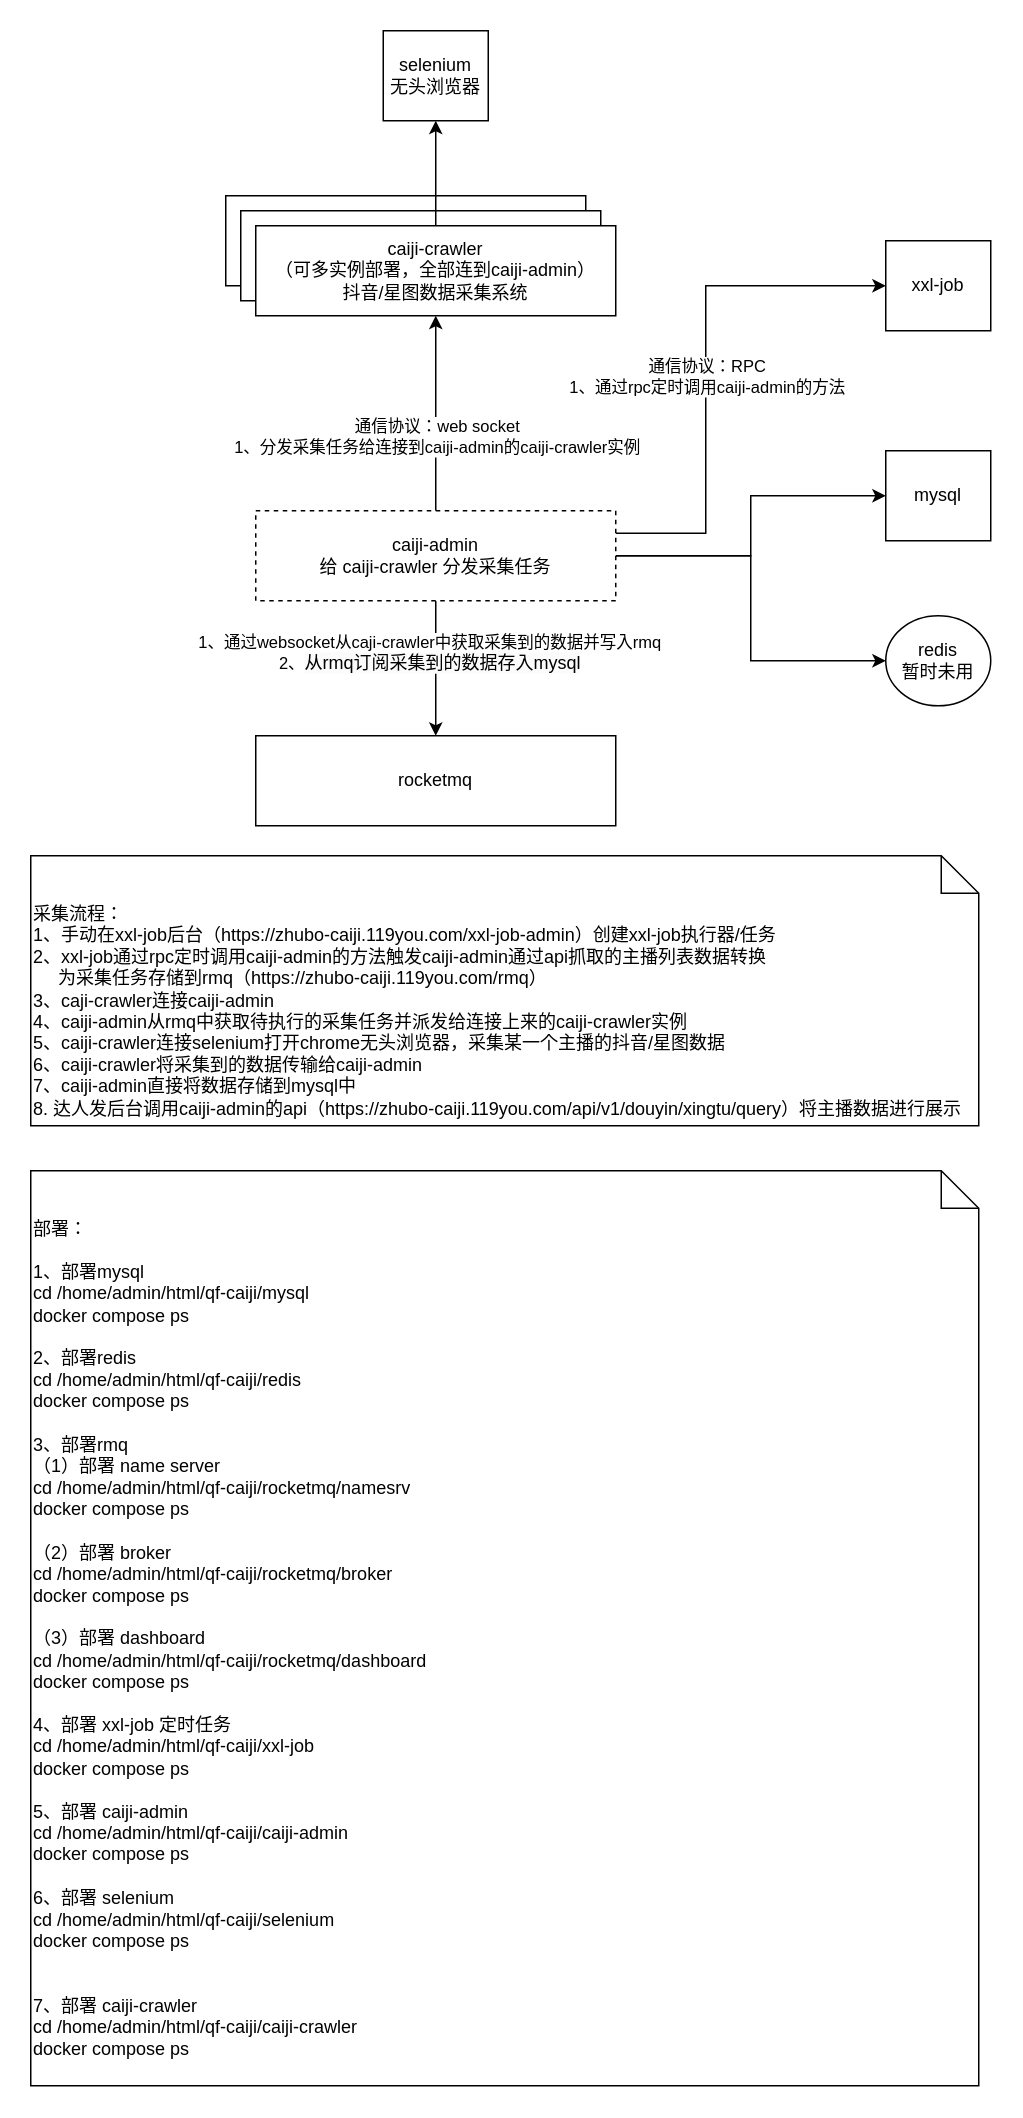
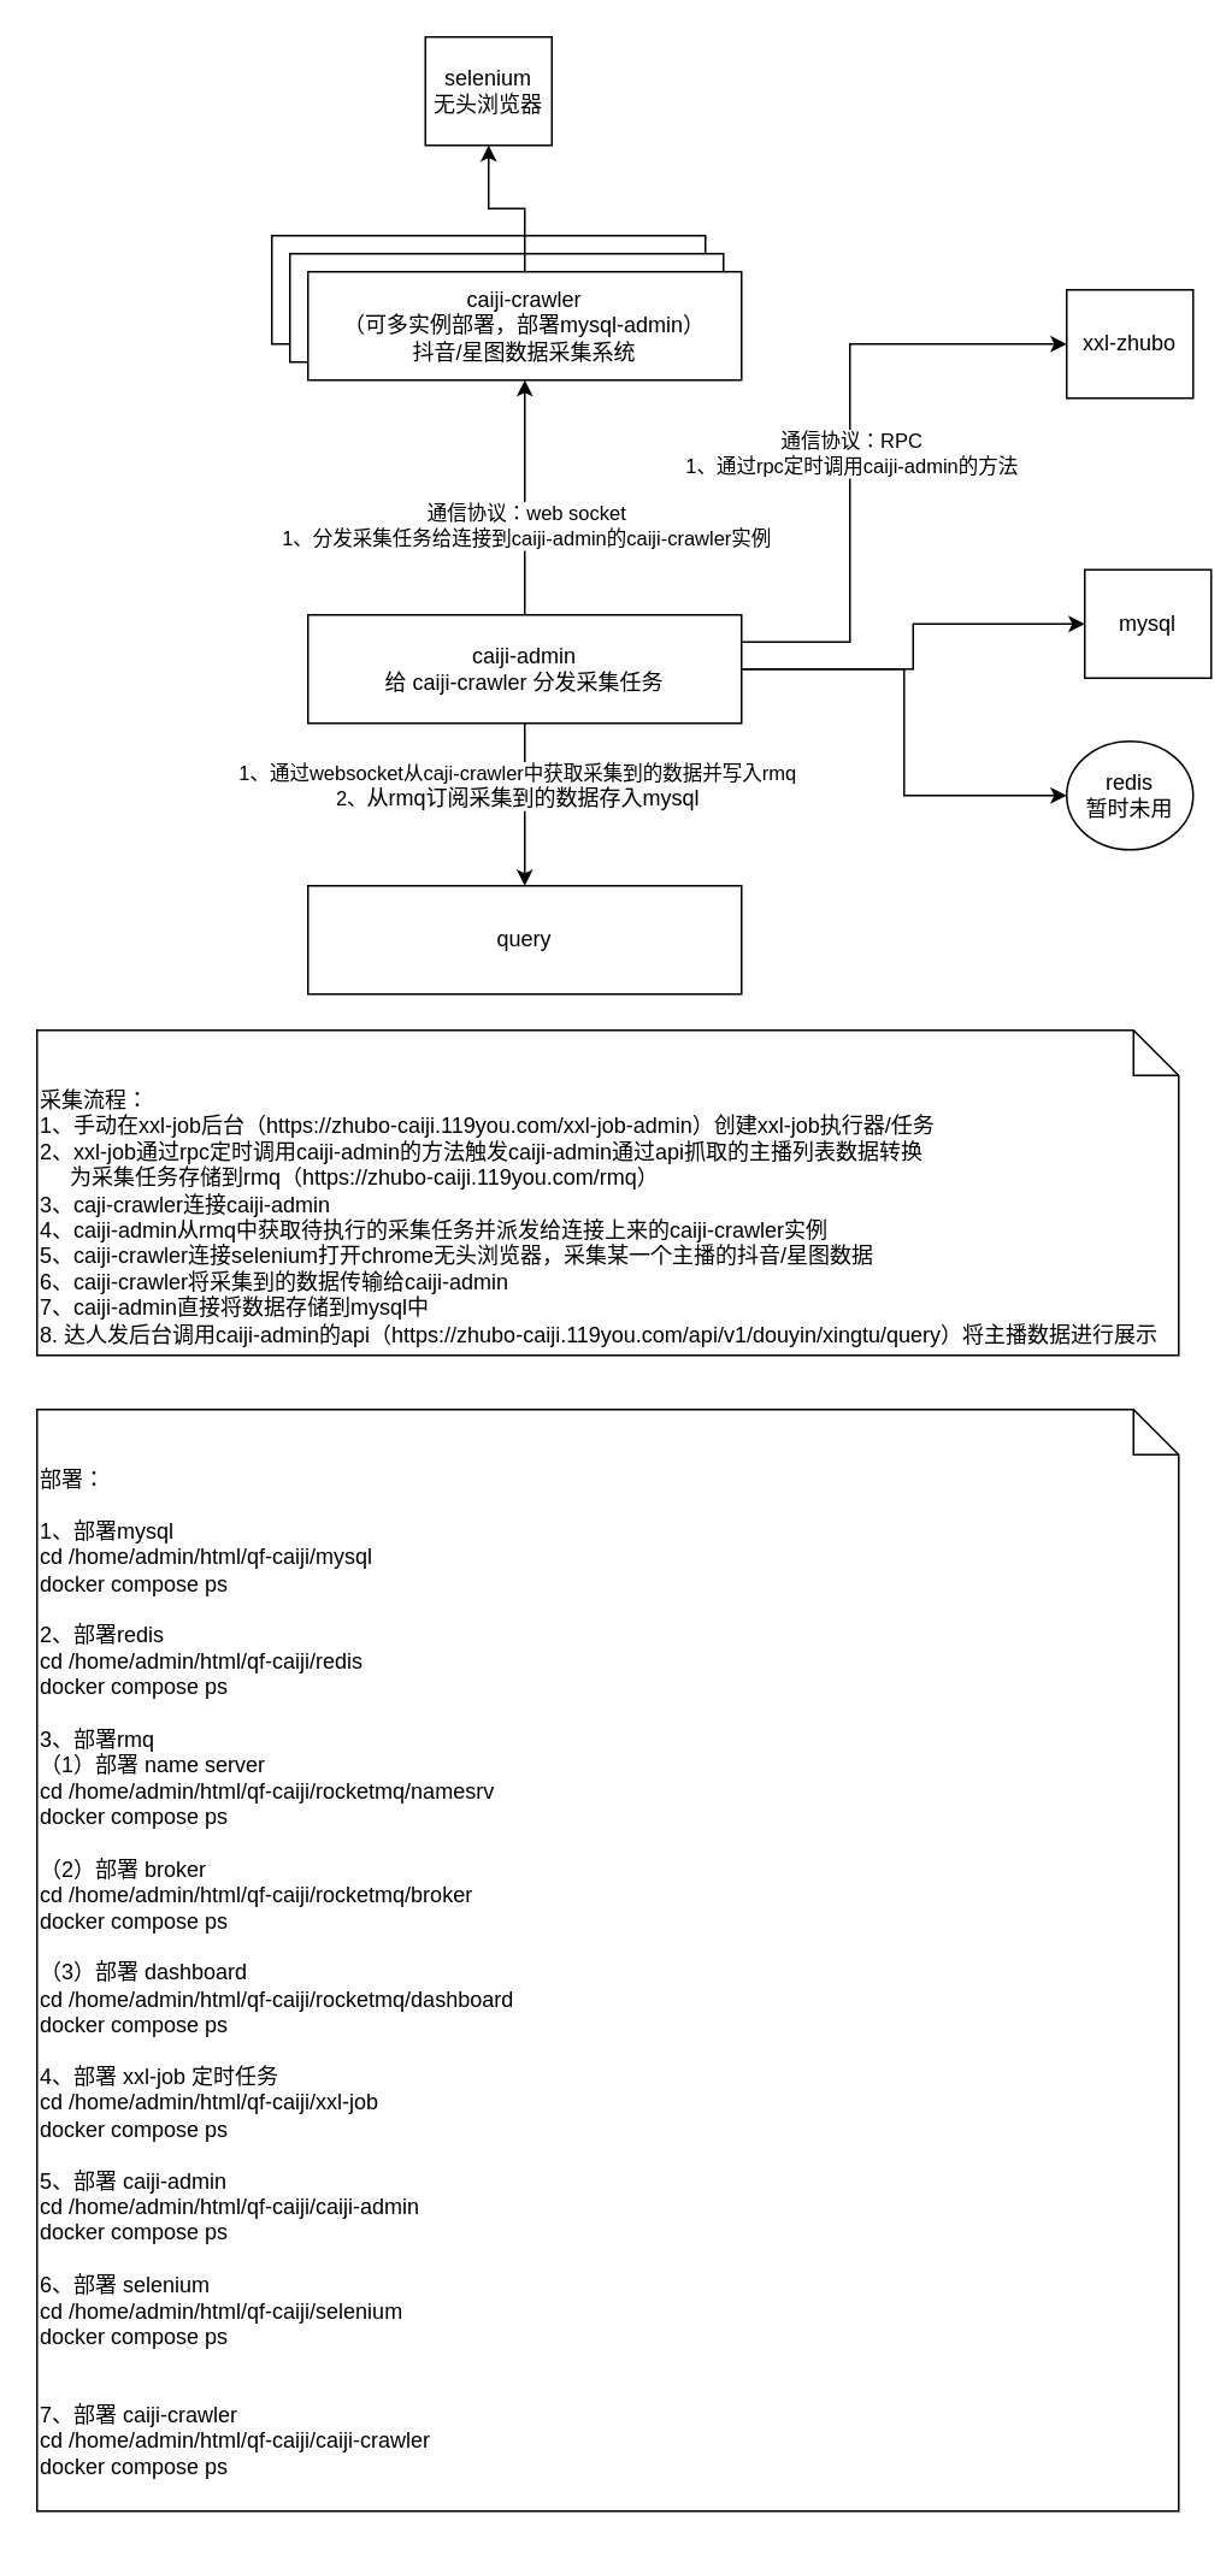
- <mxCell id="19" value="selenium&lt;br&gt;无头浏览器" style="rounded=0;whiteSpace=wrap;html=1;" vertex="1" parent="1"><mxGeometry x="255" y="20" width="70" height="60" as="geometry" /></mxCell>
+ <mxCell id="19" value="selenium&lt;br&gt;无头浏览器" style="rounded=0;whiteSpace=wrap;html=1;" vertex="1" parent="1"><mxGeometry x="235" y="20" width="70" height="60" as="geometry" /></mxCell>
- <mxCell id="15" value="caiji-crawler&lt;br&gt;（可多实例部署，全部连到caiji-admin）&lt;br&gt;抖音/星图数据采集系统" style="rounded=0;whiteSpace=wrap;html=1;" vertex="1" parent="1"><mxGeometry x="170" y="150" width="240" height="60" as="geometry" /></mxCell>
+ <mxCell id="15" value="caiji-crawler&lt;br&gt;（可多实例部署，部署mysql-admin）&lt;br&gt;抖音/星图数据采集系统" style="rounded=0;whiteSpace=wrap;html=1;" vertex="1" parent="1"><mxGeometry x="170" y="150" width="240" height="60" as="geometry" /></mxCell>
- <mxCell id="18" value="xxl-job" style="rounded=0;whiteSpace=wrap;html=1;" vertex="1" parent="1"><mxGeometry x="590" y="160" width="70" height="60" as="geometry" /></mxCell>
+ <mxCell id="18" value="xxl-zhubo" style="rounded=0;whiteSpace=wrap;html=1;" vertex="1" parent="1"><mxGeometry x="590" y="160" width="70" height="60" as="geometry" /></mxCell>
- <mxCell id="16" value="mysql" style="rounded=0;whiteSpace=wrap;html=1;" vertex="1" parent="1"><mxGeometry x="590" y="300" width="70" height="60" as="geometry" /></mxCell>
+ <mxCell id="16" value="mysql" style="rounded=0;whiteSpace=wrap;html=1;" vertex="1" parent="1"><mxGeometry x="600" y="315" width="70" height="60" as="geometry" /></mxCell>
- <mxCell id="10" value="caiji-admin&lt;br&gt;给&amp;nbsp;&lt;span style=&quot;background-color: initial;&quot;&gt;caiji-crawler 分发采集任务&lt;br&gt;&lt;/span&gt;" style="rounded=0;whiteSpace=wrap;html=1;dashed=1;" vertex="1" parent="1"><mxGeometry x="170" y="340" width="240" height="60" as="geometry" /></mxCell>
+ <mxCell id="10" value="caiji-admin&lt;br&gt;给&amp;nbsp;&lt;span style=&quot;background-color: initial;&quot;&gt;caiji-crawler 分发采集任务&lt;br&gt;&lt;/span&gt;" style="rounded=0;whiteSpace=wrap;html=1;" vertex="1" parent="1"><mxGeometry x="170" y="340" width="240" height="60" as="geometry" /></mxCell>
- <mxCell id="11" value="rocketmq" style="rounded=0;whiteSpace=wrap;html=1;" vertex="1" parent="1"><mxGeometry x="170" y="490" width="240" height="60" as="geometry" /></mxCell>
+ <mxCell id="11" value="query" style="rounded=0;whiteSpace=wrap;html=1;" vertex="1" parent="1"><mxGeometry x="170" y="490" width="240" height="60" as="geometry" /></mxCell>
